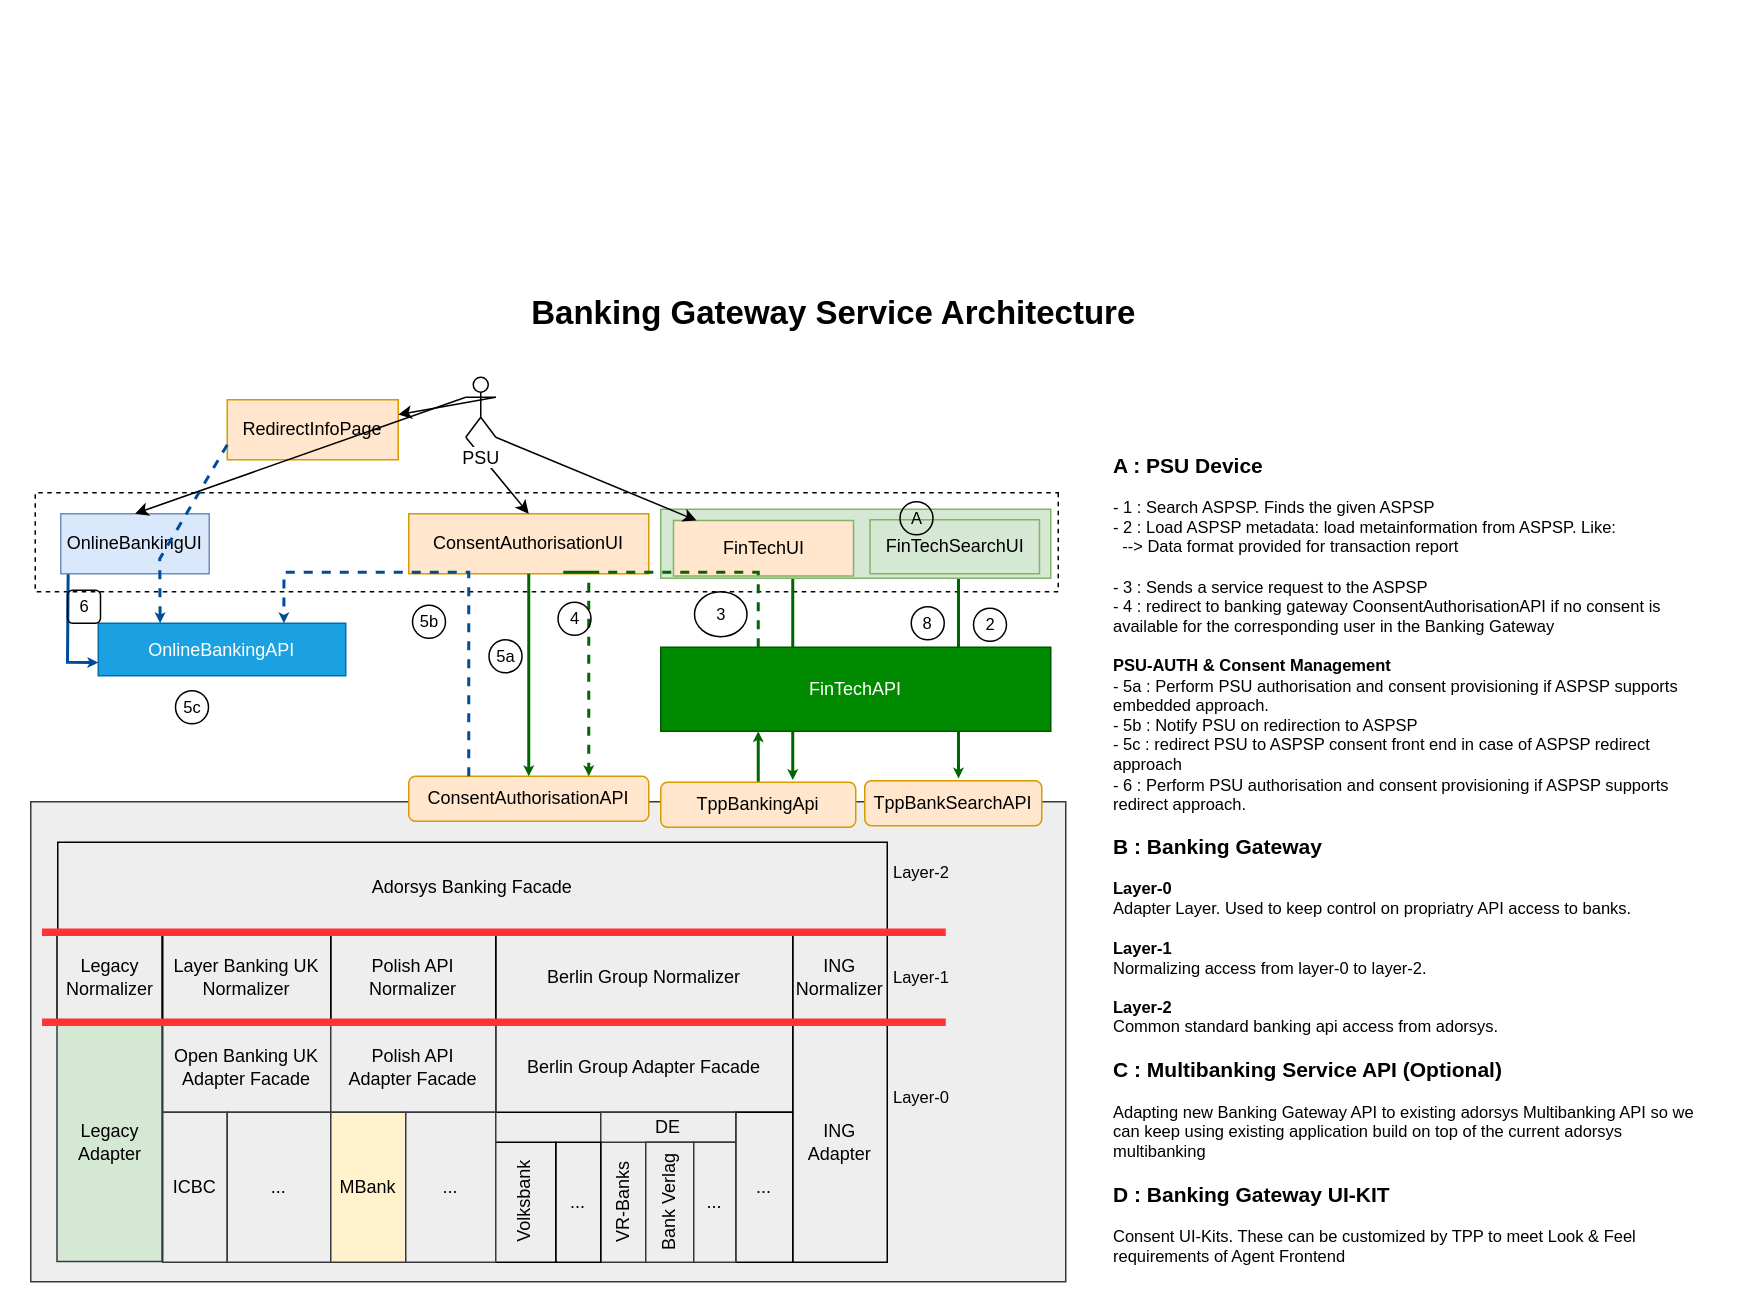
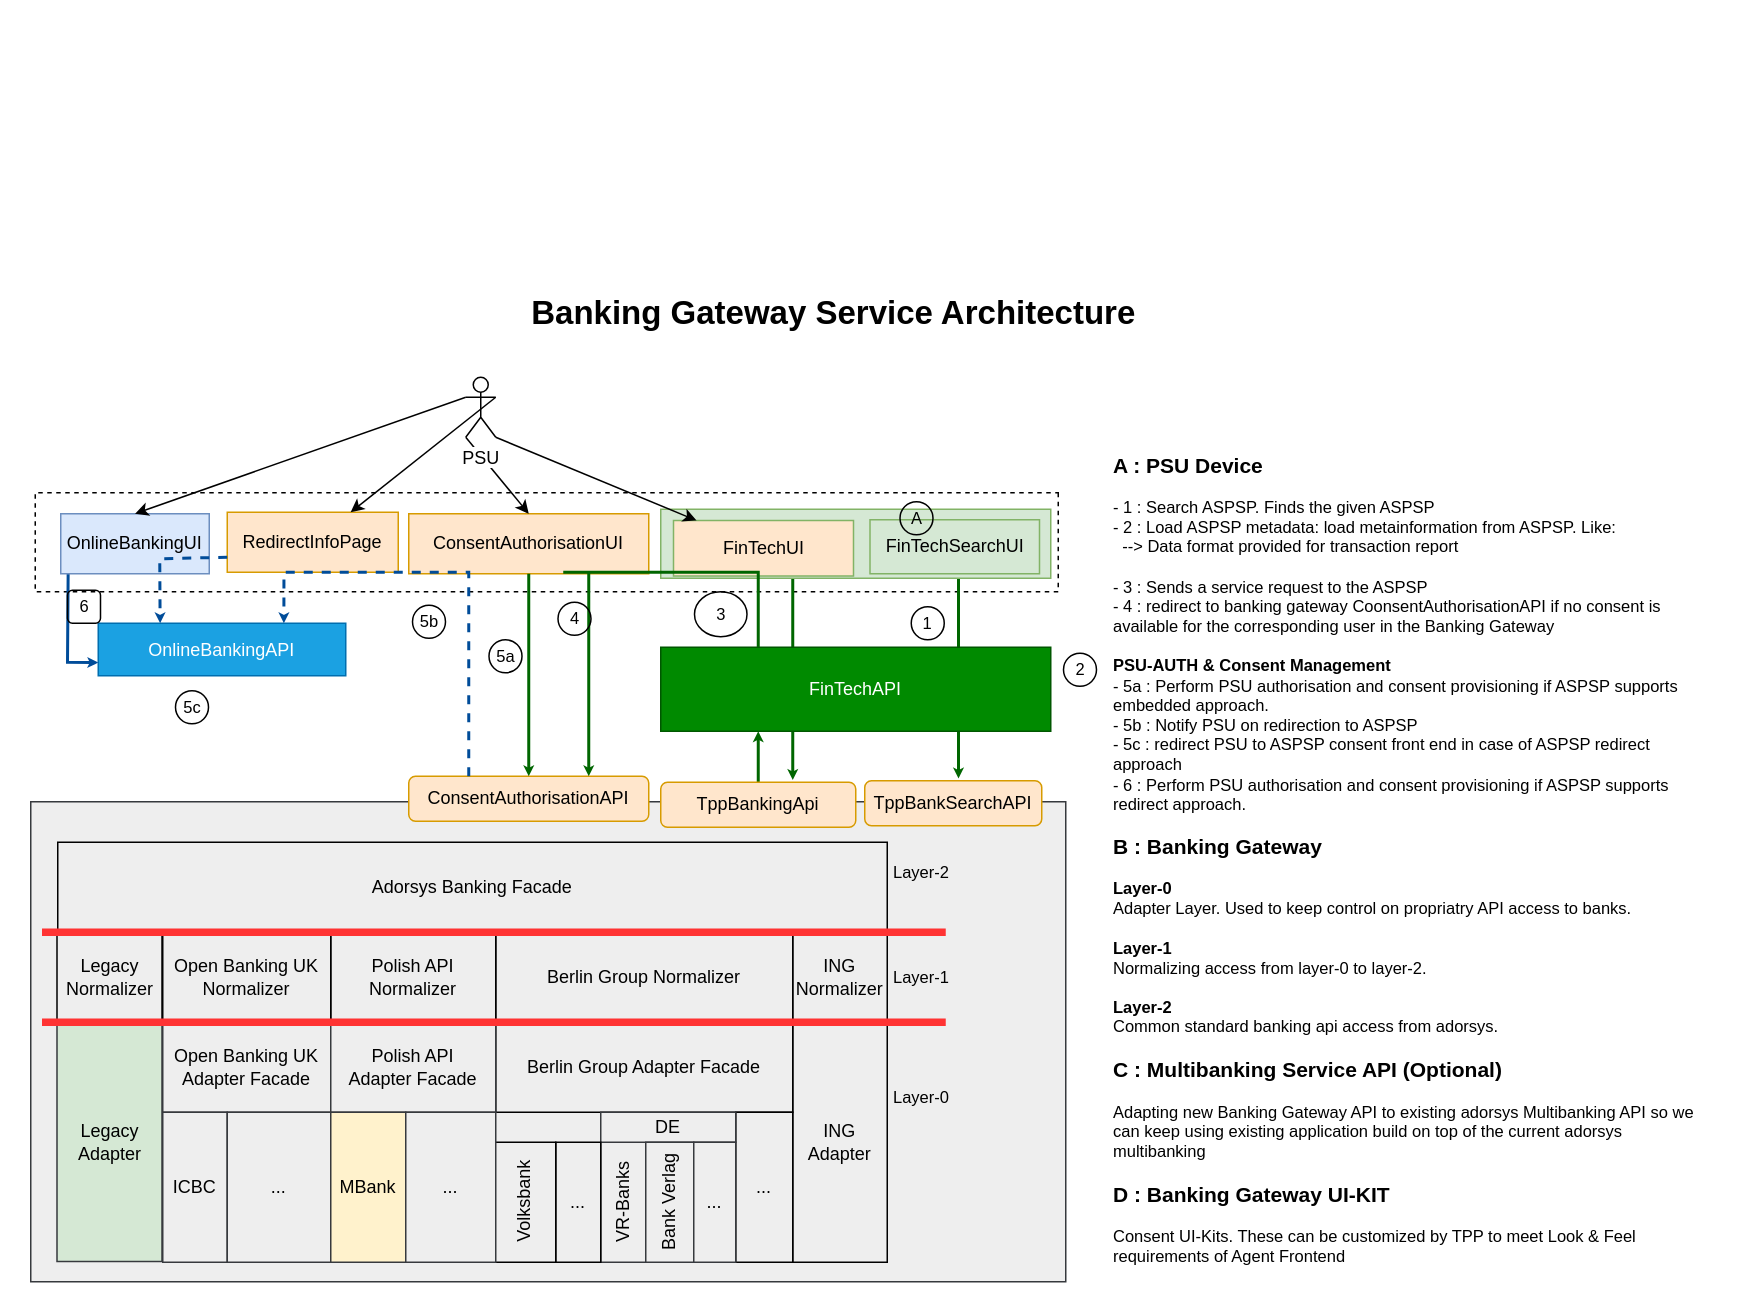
- <mxCell id="25" value="RedirectInfoPage" style="rounded=0;whiteSpace=wrap;html=1;fillColor=#ffe6cc;strokeColor=#d79b00;fontColor=#000000;" parent="1" vertex="1"><mxGeometry x="151" y="266" width="114" height="40" as="geometry" /></mxCell>
+ <mxCell id="25" value="RedirectInfoPage" style="rounded=0;whiteSpace=wrap;html=1;fillColor=#ffe6cc;strokeColor=#d79b00;fontColor=#000000;" parent="1" vertex="1"><mxGeometry x="151" y="341" width="114" height="40" as="geometry" /></mxCell>
- <mxCell id="32" style="edgeStyle=orthogonalEdgeStyle;rounded=0;orthogonalLoop=1;jettySize=auto;html=1;exitX=0.25;exitY=0;exitDx=0;exitDy=0;entryX=0.75;entryY=0;entryDx=0;entryDy=0;dashed=1;endSize=1;strokeColor=#006600;strokeWidth=2;fontSize=11;fontColor=#000000;" parent="1" source="28" target="30" edge="1"><mxGeometry relative="1" as="geometry"><Array as="points"><mxPoint x="375" y="381" /><mxPoint x="314" y="381" /></Array></mxGeometry></mxCell>
+ <mxCell id="32" style="edgeStyle=orthogonalEdgeStyle;rounded=0;orthogonalLoop=1;jettySize=auto;html=1;exitX=0.25;exitY=0;exitDx=0;exitDy=0;entryX=0.75;entryY=0;entryDx=0;entryDy=0;dashed=0;endSize=1;strokeColor=#006600;strokeWidth=2;fontSize=11;fontColor=#000000;" parent="1" source="28" target="30" edge="1"><mxGeometry relative="1" as="geometry"><Array as="points"><mxPoint x="375" y="381" /><mxPoint x="314" y="381" /></Array></mxGeometry></mxCell>
- <mxCell id="41" value="8" style="ellipse;whiteSpace=wrap;html=1;aspect=fixed;strokeColor=#000000;strokeWidth=1;fillColor=none;fontSize=11;fontColor=#000000;" parent="1" vertex="1"><mxGeometry x="607" y="404" width="22" height="22" as="geometry" /></mxCell>
+ <mxCell id="41" value="1" style="ellipse;whiteSpace=wrap;html=1;aspect=fixed;strokeColor=#000000;strokeWidth=1;fillColor=none;fontSize=11;fontColor=#000000;" parent="1" vertex="1"><mxGeometry x="607" y="404" width="22" height="22" as="geometry" /></mxCell>
- <mxCell id="42" value="2" style="ellipse;whiteSpace=wrap;html=1;aspect=fixed;strokeColor=#000000;strokeWidth=1;fillColor=none;fontSize=11;fontColor=#000000;" parent="1" vertex="1"><mxGeometry x="648.5" y="405" width="22" height="22" as="geometry" /></mxCell>
+ <mxCell id="42" value="2" style="ellipse;whiteSpace=wrap;html=1;aspect=fixed;strokeColor=#000000;strokeWidth=1;fillColor=none;fontSize=11;fontColor=#000000;" parent="1" vertex="1"><mxGeometry x="708.5" y="435" width="22" height="22" as="geometry" /></mxCell>
- <mxCell id="19" value="Layer Banking UK&lt;br&gt;Normalizer" style="rounded=0;whiteSpace=wrap;html=1;strokeColor=#000000;strokeWidth=1;fillColor=none;fontColor=#000000;" parent="1" vertex="1"><mxGeometry x="108" y="621" width="112" height="60" as="geometry" /></mxCell>
+ <mxCell id="19" value="Open Banking UK&lt;br&gt;Normalizer" style="rounded=0;whiteSpace=wrap;html=1;strokeColor=#000000;strokeWidth=1;fillColor=none;fontColor=#000000;" parent="1" vertex="1"><mxGeometry x="108" y="621" width="112" height="60" as="geometry" /></mxCell>
